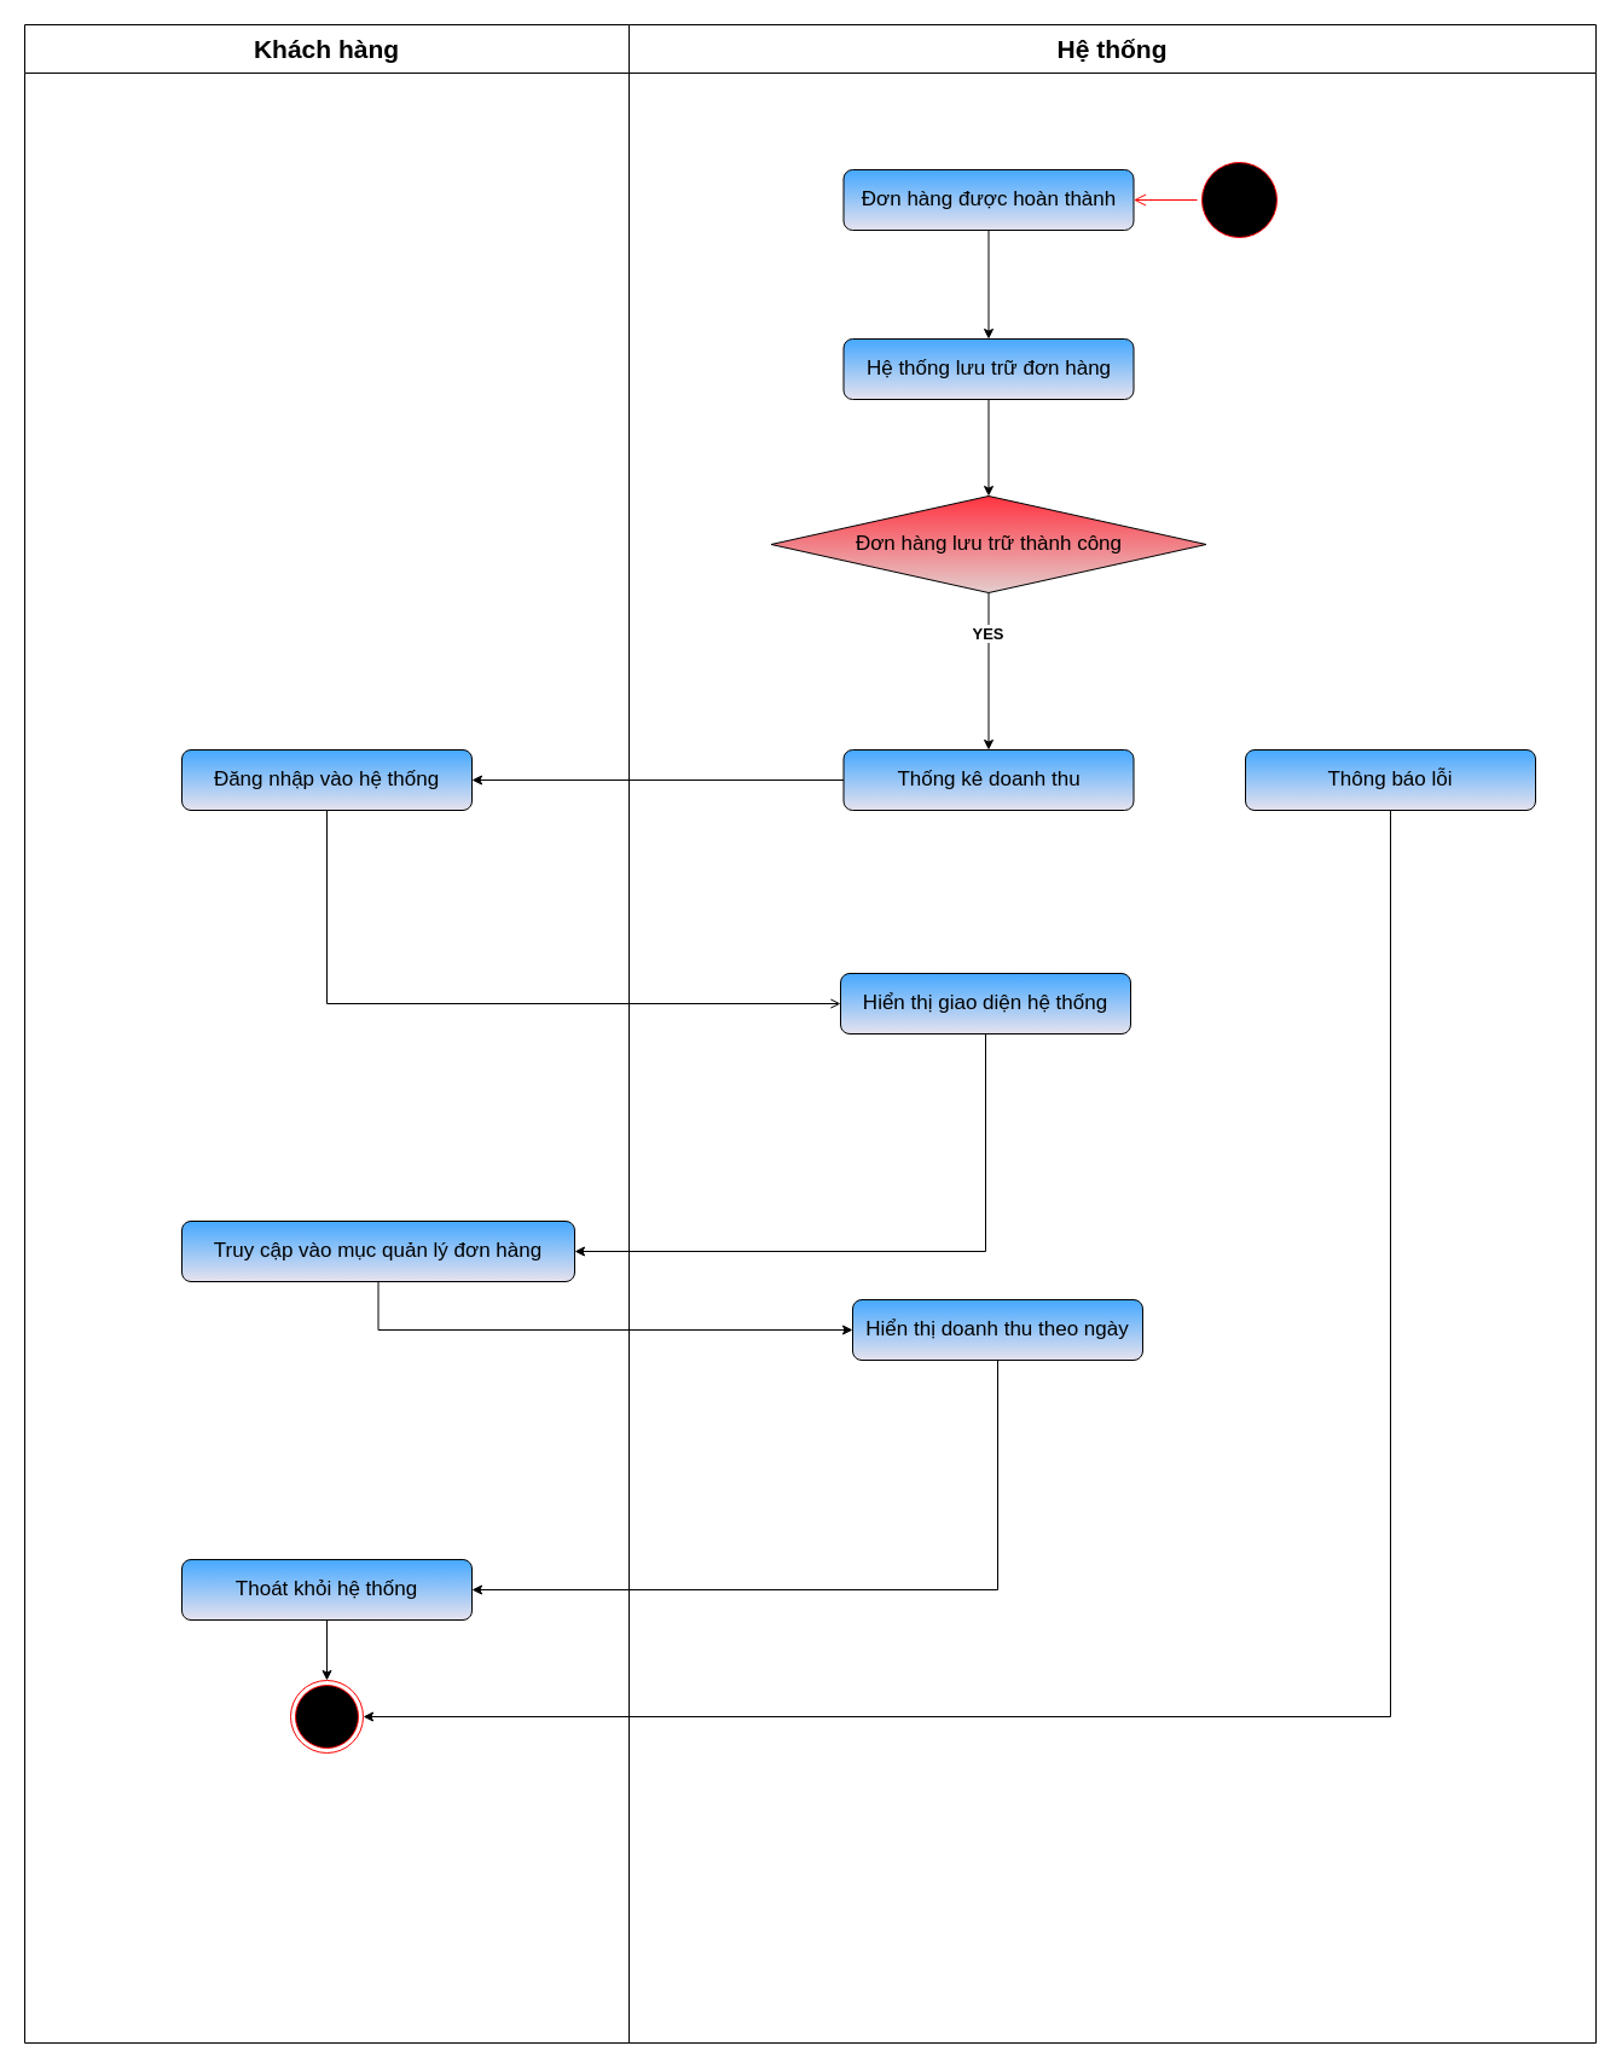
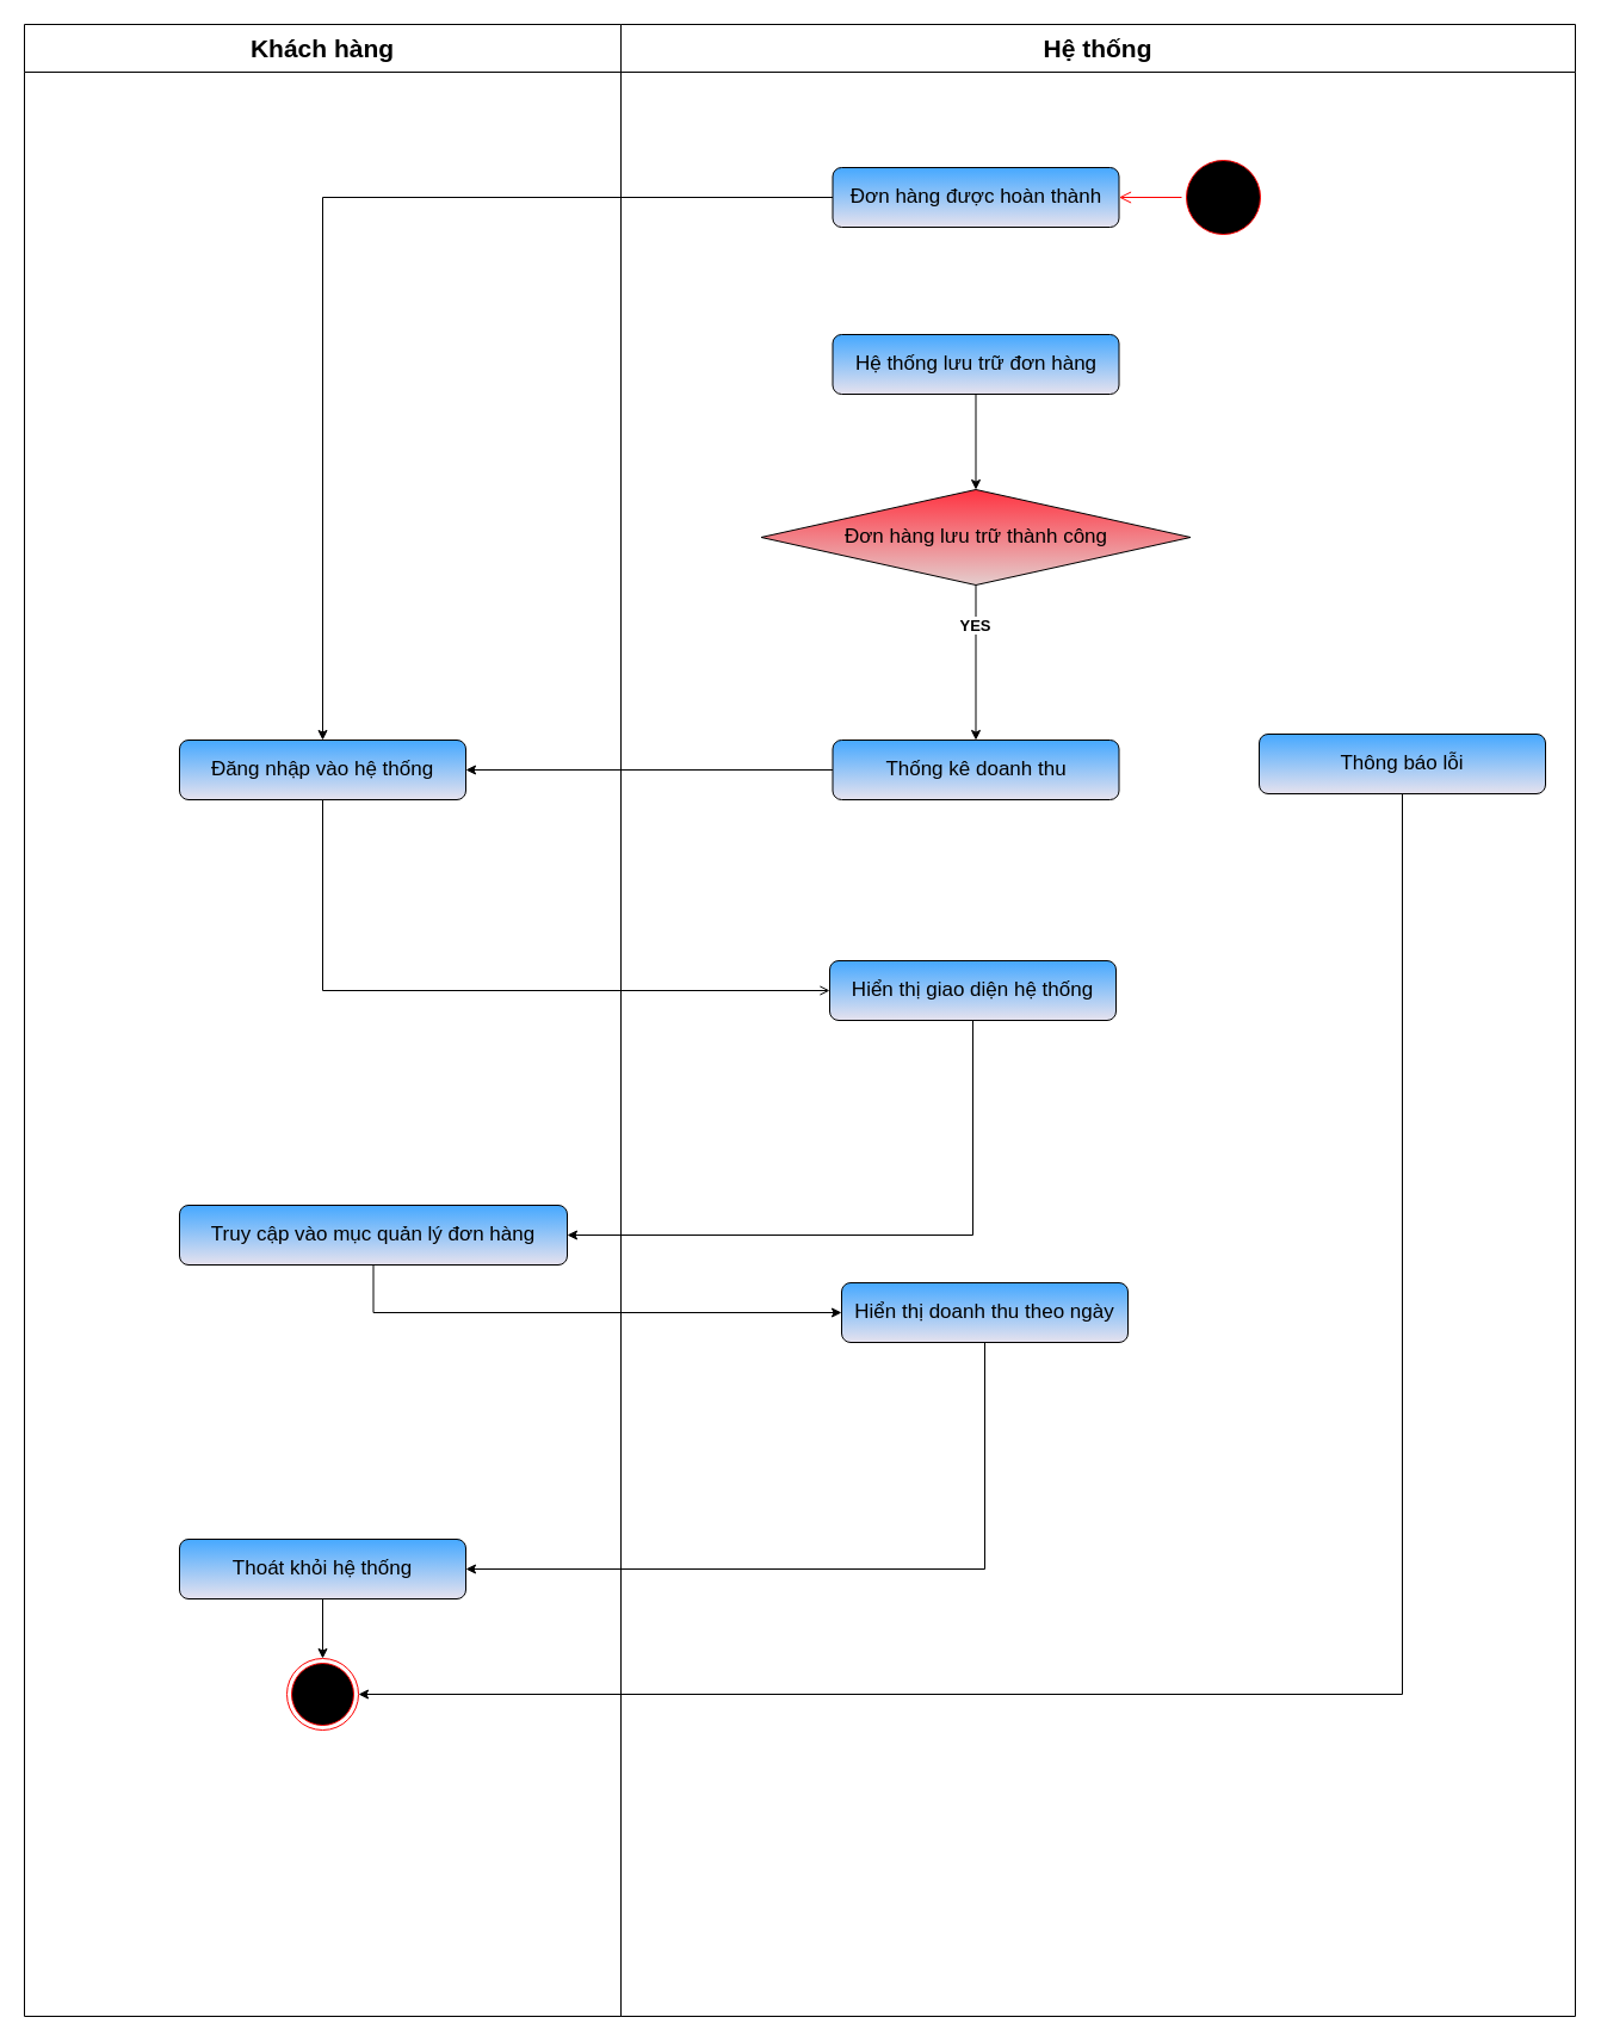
- <mxCell id="11" style="edgeStyle=orthogonalEdgeStyle;rounded=0;orthogonalLoop=1;jettySize=auto;html=1;entryX=0.5;entryY=0;entryDx=0;entryDy=0;" edge="1" parent="8" source="12" target="14"><mxGeometry relative="1" as="geometry" /></mxCell>
+ <mxCell id="11" style="edgeStyle=orthogonalEdgeStyle;rounded=0;orthogonalLoop=1;jettySize=auto;html=1;" edge="1" parent="8" source="12" target="3"><mxGeometry relative="1" as="geometry" /></mxCell>
- <mxCell id="20" value="Thông báo lỗi" style="rounded=1;whiteSpace=wrap;html=1;fontSize=17;fillColor=#45A8FF;gradientColor=#E6E2EE;" vertex="1" parent="8"><mxGeometry x="510" y="600" width="240" height="50" as="geometry" /></mxCell>
+ <mxCell id="20" value="Thông báo lỗi" style="rounded=1;whiteSpace=wrap;html=1;fontSize=17;fillColor=#45A8FF;gradientColor=#E6E2EE;" vertex="1" parent="8"><mxGeometry x="535" y="595" width="240" height="50" as="geometry" /></mxCell>
